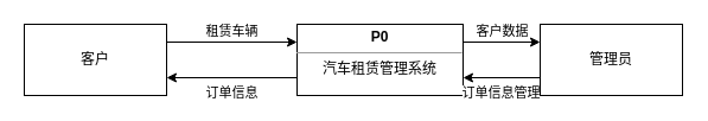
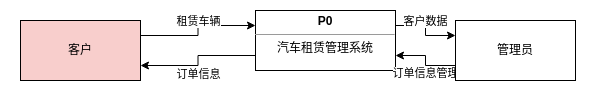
- <mxCell id="3" value="客户" style="rounded=0;whiteSpace=wrap;html=1;" vertex="1" parent="1"><mxGeometry x="20" y="20" width="120" height="60" as="geometry" /></mxCell>
+ <mxCell id="3" value="客户" style="rounded=0;whiteSpace=wrap;html=1;fillColor=#f8cecc;" vertex="1" parent="1"><mxGeometry x="20" y="20" width="120" height="60" as="geometry" /></mxCell>
- <mxCell id="6" value="&lt;p style=&quot;margin:0px;margin-top:4px;text-align:center;&quot;&gt;&lt;b&gt;P0&lt;/b&gt;&lt;/p&gt;&lt;hr size=&quot;1&quot;&gt;&lt;div style=&quot;text-align: center; height: 2px;&quot;&gt;汽车租赁管理系统&lt;/div&gt;" style="verticalAlign=top;align=left;overflow=fill;fontSize=12;fontFamily=Helvetica;html=1;whiteSpace=wrap;" vertex="1" parent="1"><mxGeometry x="250" y="20" width="140" height="60" as="geometry" /></mxCell>
+ <mxCell id="6" value="&lt;p style=&quot;margin:0px;margin-top:4px;text-align:center;&quot;&gt;&lt;b&gt;P0&lt;/b&gt;&lt;/p&gt;&lt;hr size=&quot;1&quot;&gt;&lt;div style=&quot;text-align: center; height: 2px;&quot;&gt;汽车租赁管理系统&lt;/div&gt;" style="verticalAlign=top;align=left;overflow=fill;fontSize=12;fontFamily=Helvetica;html=1;whiteSpace=wrap;" vertex="1" parent="1"><mxGeometry x="255" y="10" width="140" height="60" as="geometry" /></mxCell>
